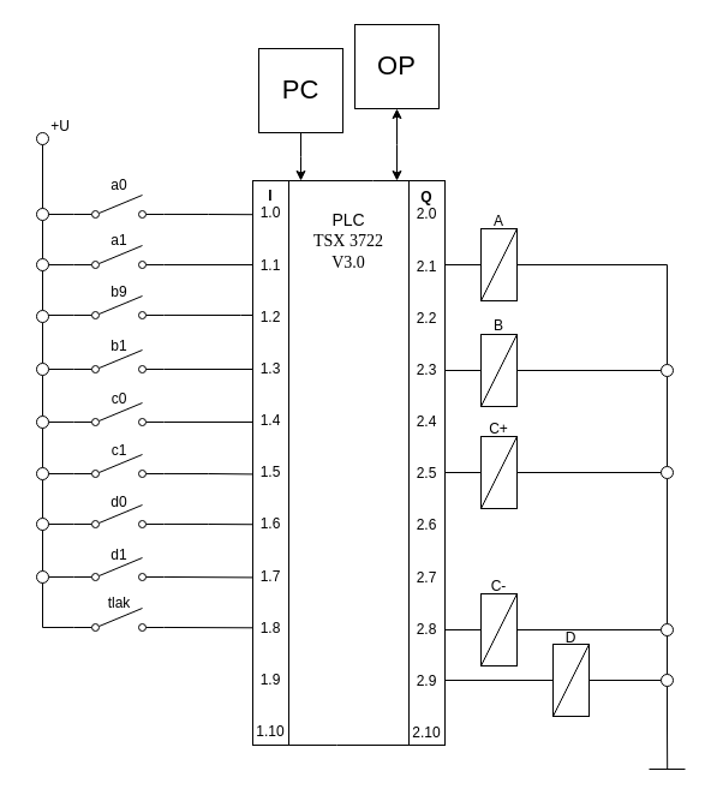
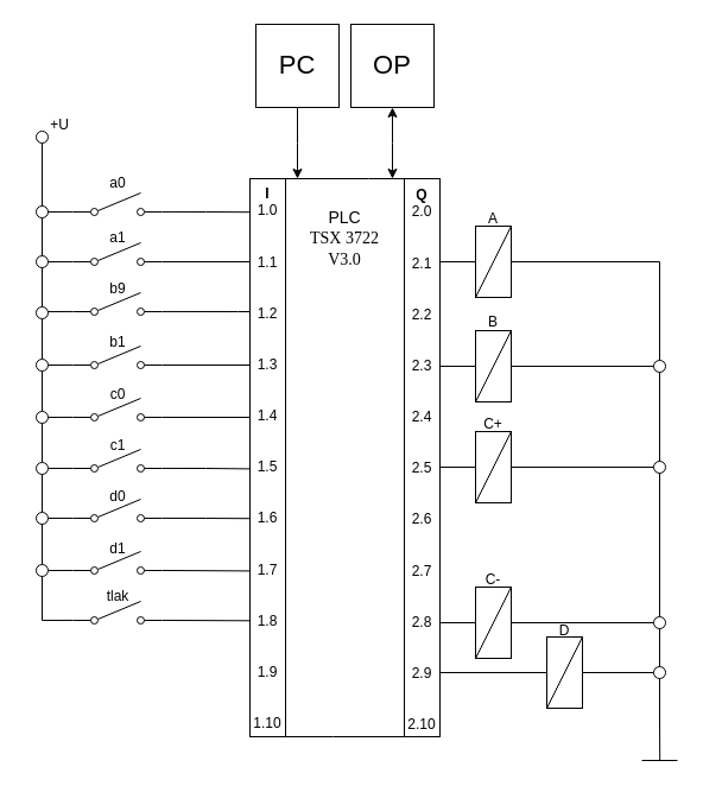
- <mxCell id="19" value="&lt;font style=&quot;font-size: 22px&quot;&gt;PC&lt;/font&gt;" style="whiteSpace=wrap;html=1;aspect=fixed;verticalAlign=middle;" parent="1" vertex="1"><mxGeometry x="215" y="40" width="70" height="70" as="geometry" /></mxCell>
+ <mxCell id="19" value="&lt;font style=&quot;font-size: 22px&quot;&gt;PC&lt;/font&gt;" style="whiteSpace=wrap;html=1;aspect=fixed;verticalAlign=middle;" parent="1" vertex="1"><mxGeometry x="215" y="20" width="70" height="70" as="geometry" /></mxCell>
